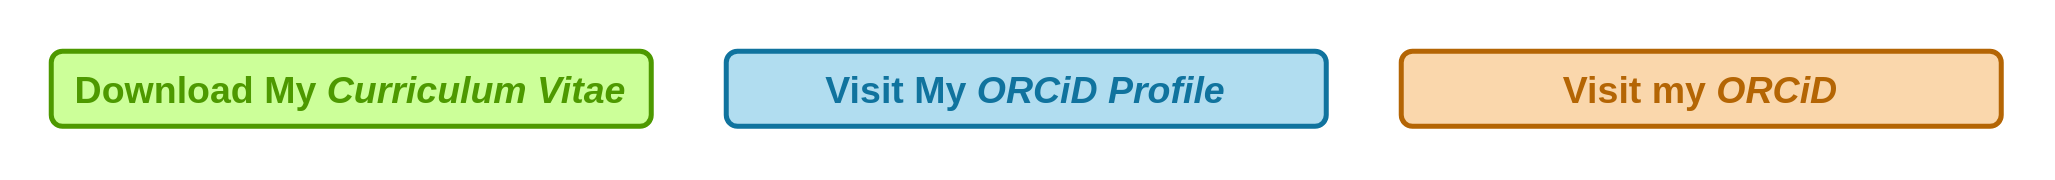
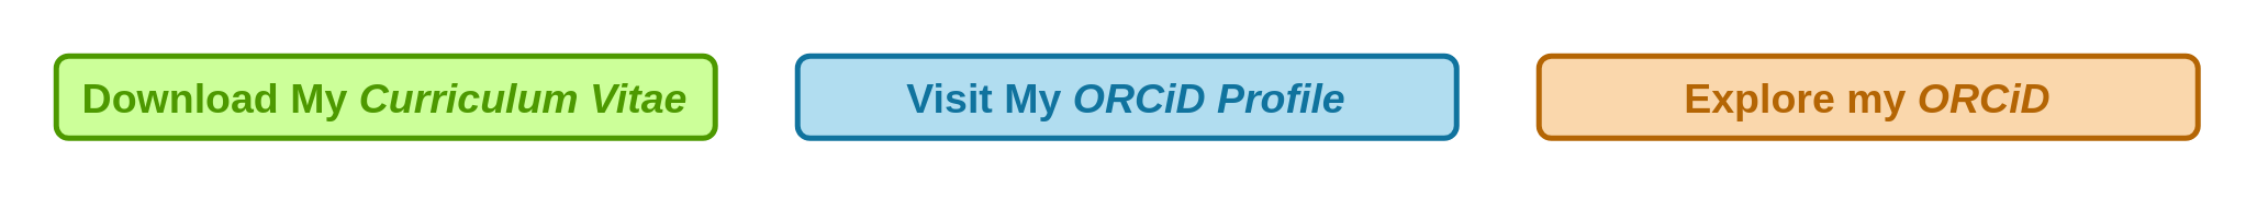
- <mxCell id="4" value="&lt;font color=&quot;#b46504&quot;&gt;&lt;span style=&quot;font-size: 15px&quot;&gt;Visit my &lt;i&gt;ORCiD&lt;/i&gt;&lt;/span&gt;&lt;/font&gt;" style="rounded=1;whiteSpace=wrap;html=1;fillColor=#fad7ac;strokeWidth=2;strokeColor=#B46504;fontFamily=Helvetica;fontStyle=1;" parent="1" vertex="1"><mxGeometry x="560" y="20" width="240" height="30" as="geometry" /></mxCell>
+ <mxCell id="4" value="&lt;font color=&quot;#b46504&quot;&gt;&lt;span style=&quot;font-size: 15px&quot;&gt;Explore my &lt;i&gt;ORCiD&lt;/i&gt;&lt;/span&gt;&lt;/font&gt;" style="rounded=1;whiteSpace=wrap;html=1;fillColor=#fad7ac;strokeWidth=2;strokeColor=#B46504;fontFamily=Helvetica;fontStyle=1;" parent="1" vertex="1"><mxGeometry x="560" y="20" width="240" height="30" as="geometry" /></mxCell>
